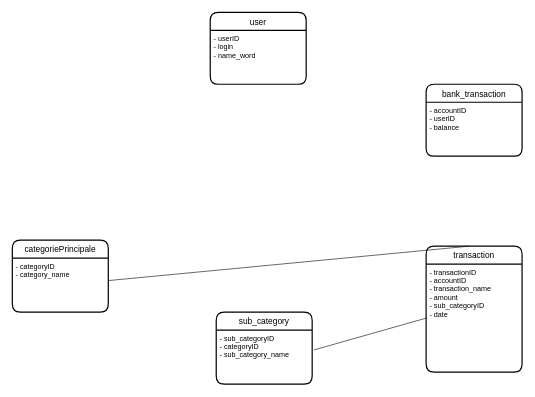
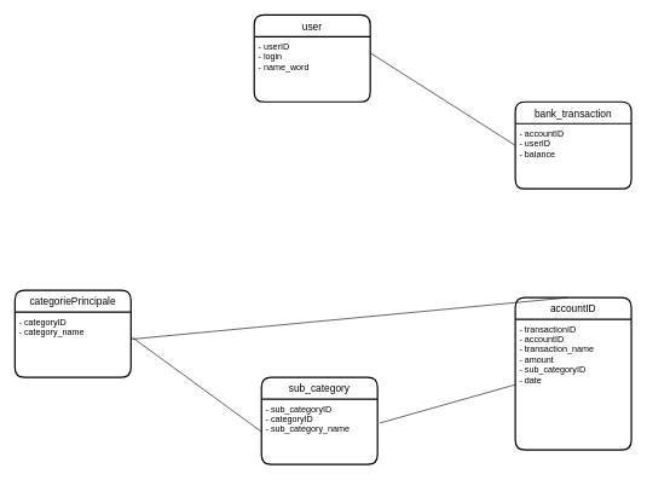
+ <mxCell id="13" value="" style="endArrow=none;html=1;rounded=0;entryX=1;entryY=0.25;entryDx=0;entryDy=0;exitX=0;exitY=0.5;exitDx=0;exitDy=0;" edge="1" parent="1" source="6" target="3"><mxGeometry relative="1" as="geometry"><mxPoint x="352" y="500" as="sourcePoint" /><mxPoint y="290" as="targetPoint" x="360" /></mxGeometry></mxCell>
- <mxCell id="4" value="transaction" style="swimlane;childLayout=stackLayout;horizontal=1;startSize=30;horizontalStack=0;rounded=1;fontSize=14;fontStyle=0;strokeWidth=2;resizeParent=0;resizeLast=1;shadow=0;dashed=0;align=center;" parent="1" vertex="1"><mxGeometry x="710" y="410" width="160" height="210" as="geometry" /></mxCell>
+ <mxCell id="4" value="accountID" style="swimlane;childLayout=stackLayout;horizontal=1;startSize=30;horizontalStack=0;rounded=1;fontSize=14;fontStyle=0;strokeWidth=2;resizeParent=0;resizeLast=1;shadow=0;dashed=0;align=center;" parent="1" vertex="1"><mxGeometry x="710" y="410" width="160" height="210" as="geometry" /></mxCell>
+ <mxCell id="14" value="" style="endArrow=none;html=1;rounded=0;entryX=1.013;entryY=0.389;entryDx=0;entryDy=0;exitX=0;exitY=0.5;exitDx=0;exitDy=0;entryPerimeter=0;" edge="1" parent="1" source="11" target="9"><mxGeometry relative="1" as="geometry"><mxPoint x="450" y="680" as="sourcePoint" /><mxPoint x="610" y="680" as="targetPoint" /></mxGeometry></mxCell>
